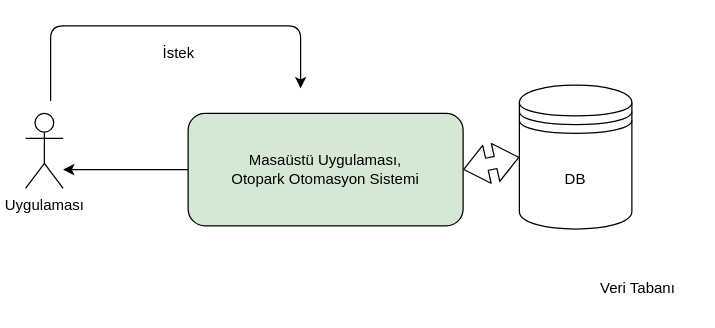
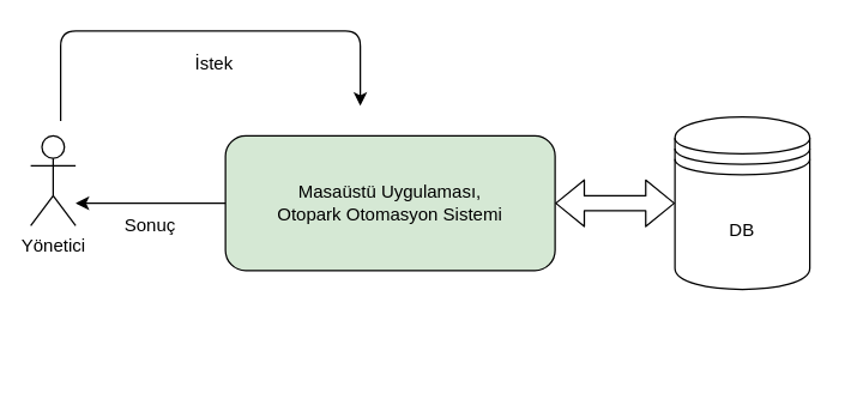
- <mxCell id="5" value="DB" style="shape=datastore;whiteSpace=wrap;html=1;" vertex="1" parent="1"><mxGeometry x="415" y="67.5" width="90" height="115" as="geometry" /></mxCell>
+ <mxCell id="5" value="DB" style="shape=datastore;whiteSpace=wrap;html=1;" vertex="1" parent="1"><mxGeometry x="450" y="77.5" width="90" height="115" as="geometry" /></mxCell>
+ <mxCell id="9" value="Sonuç" style="text;html=1;resizable=0;points=[];autosize=1;align=left;verticalAlign=top;spacingTop=-4;" vertex="1" parent="1"><mxGeometry x="81" y="140" width="50" height="20" as="geometry" /></mxCell>
- <mxCell id="2" value="Uygulaması" style="shape=umlActor;verticalLabelPosition=bottom;labelBackgroundColor=#ffffff;verticalAlign=top;html=1;outlineConnect=0;" vertex="1" parent="1"><mxGeometry x="20" y="90" width="30" height="60" as="geometry" /></mxCell>
+ <mxCell id="2" value="Yönetici" style="shape=umlActor;verticalLabelPosition=bottom;labelBackgroundColor=#ffffff;verticalAlign=top;html=1;outlineConnect=0;" vertex="1" parent="1"><mxGeometry x="20" y="90" width="30" height="60" as="geometry" /></mxCell>
- <mxCell id="6" value="Veri Tabanı" style="text;html=1;strokeColor=none;fillColor=none;align=center;verticalAlign=middle;whiteSpace=wrap;rounded=0;" vertex="1" parent="1"><mxGeometry x="470" y="220" width="80" height="20" as="geometry" /></mxCell>
